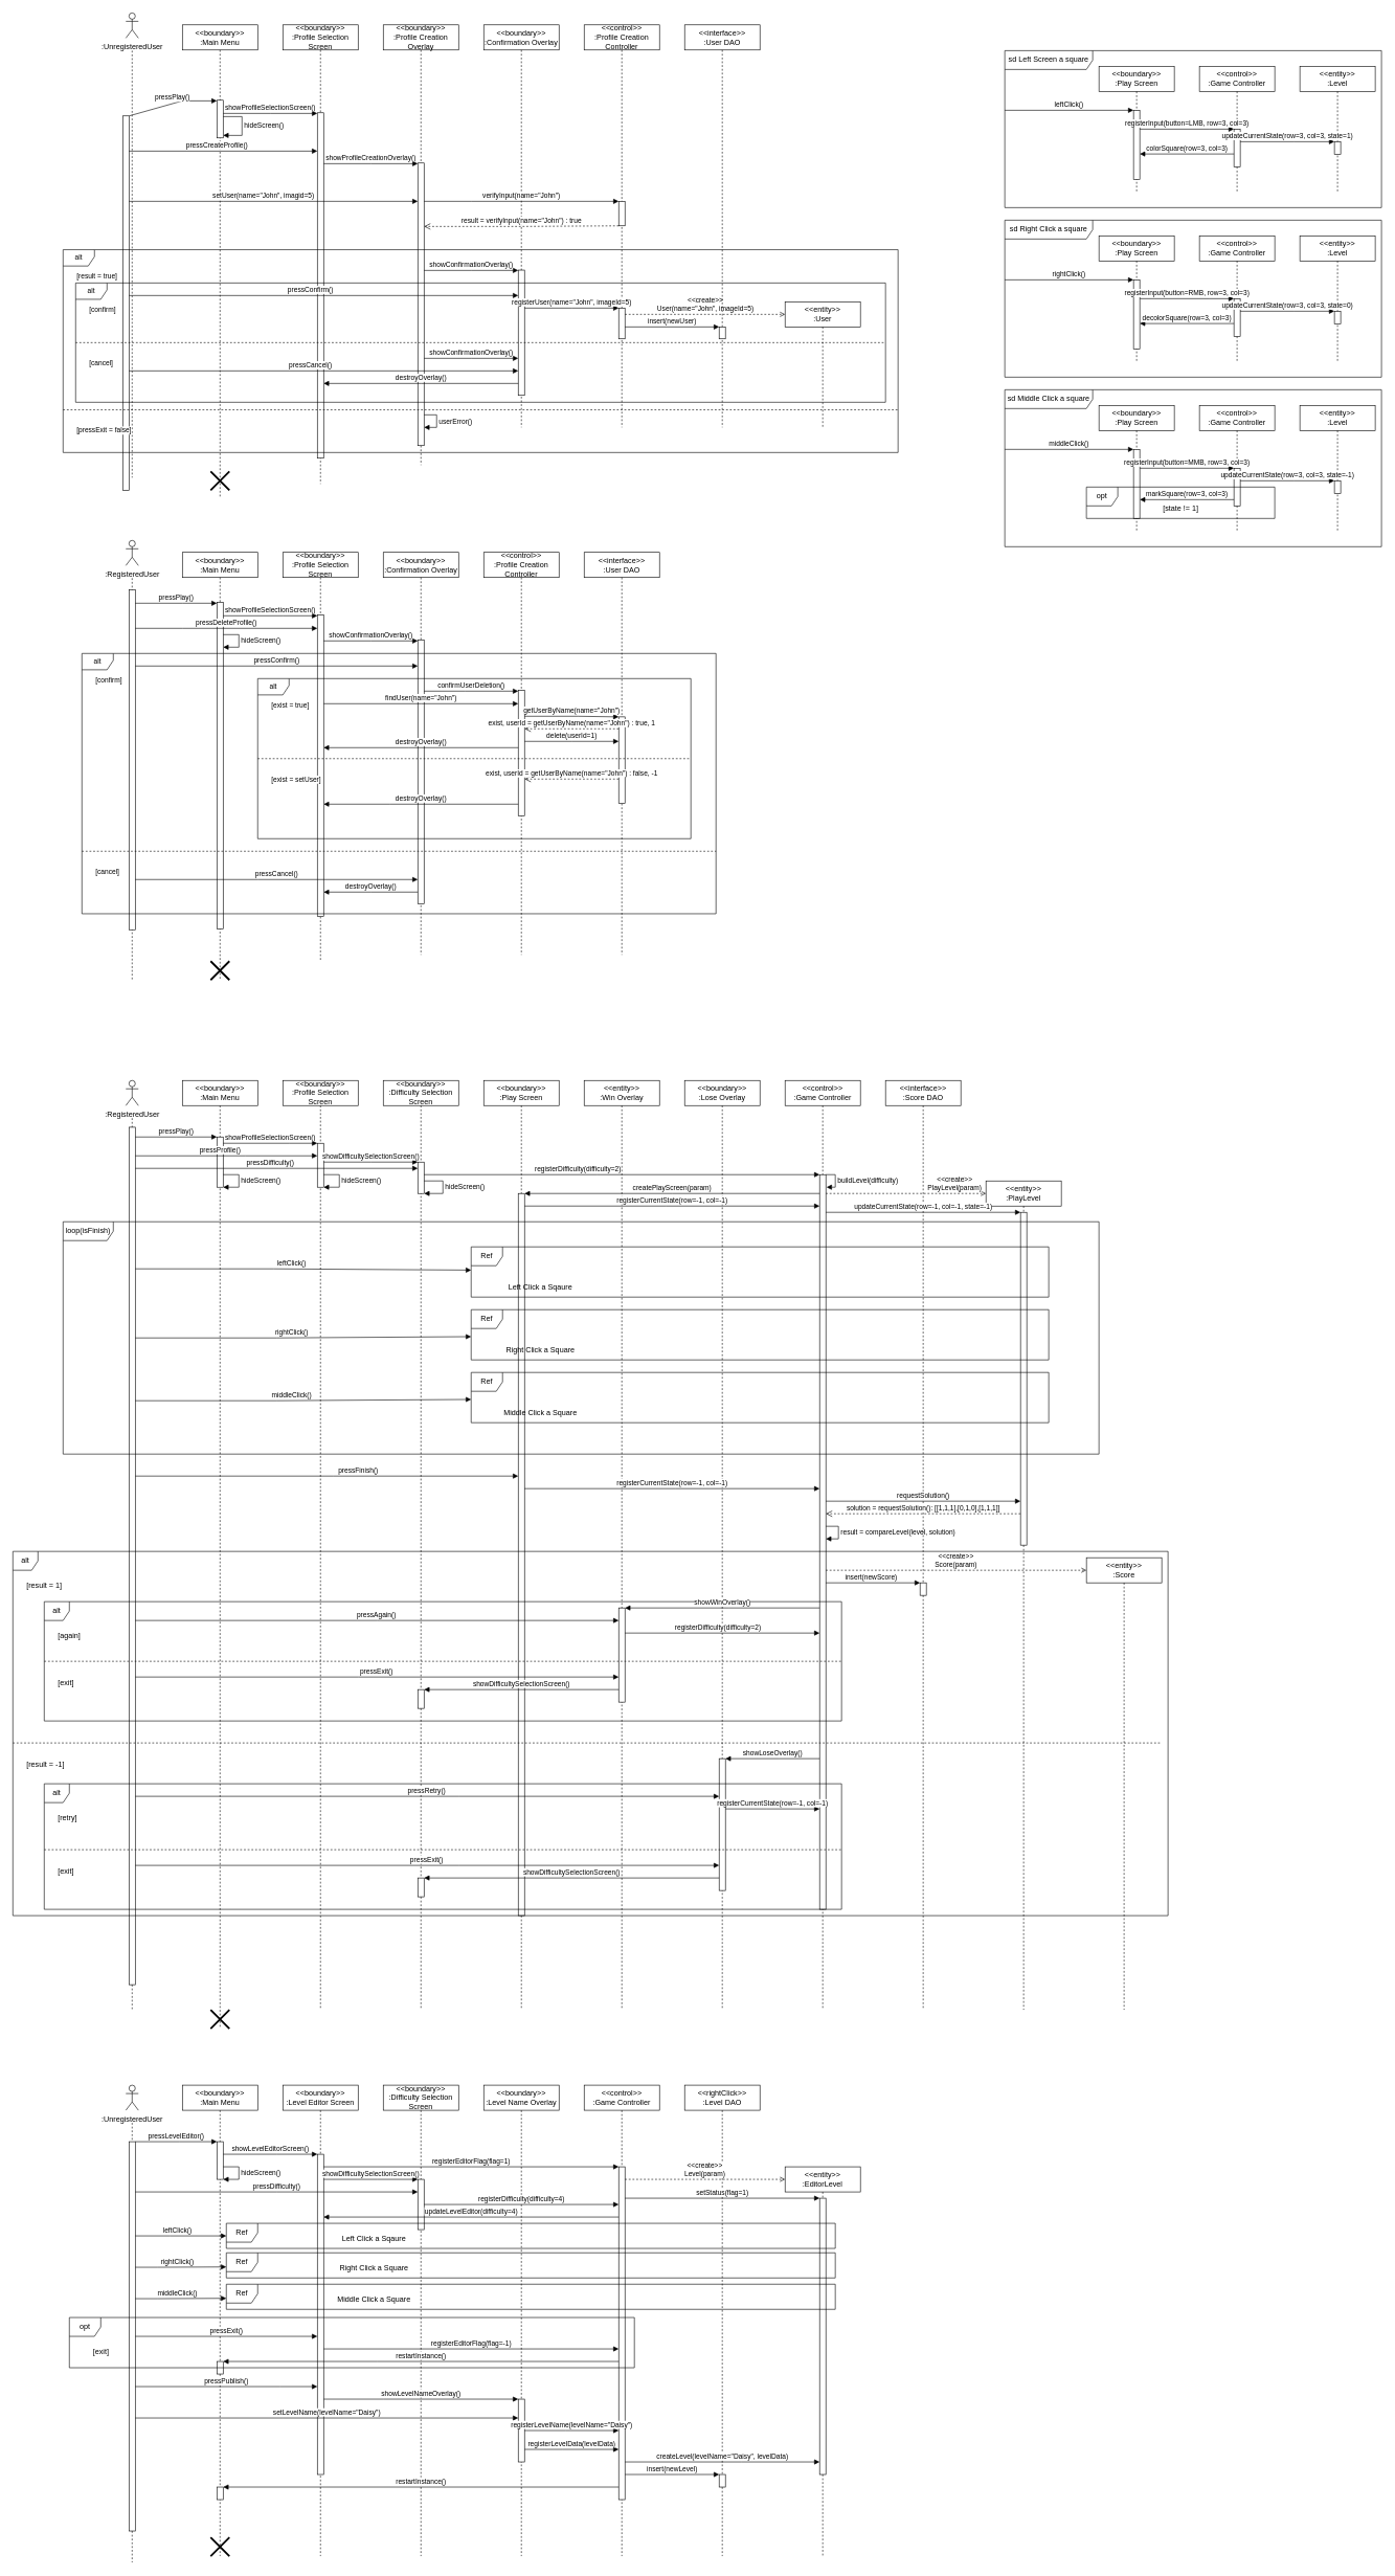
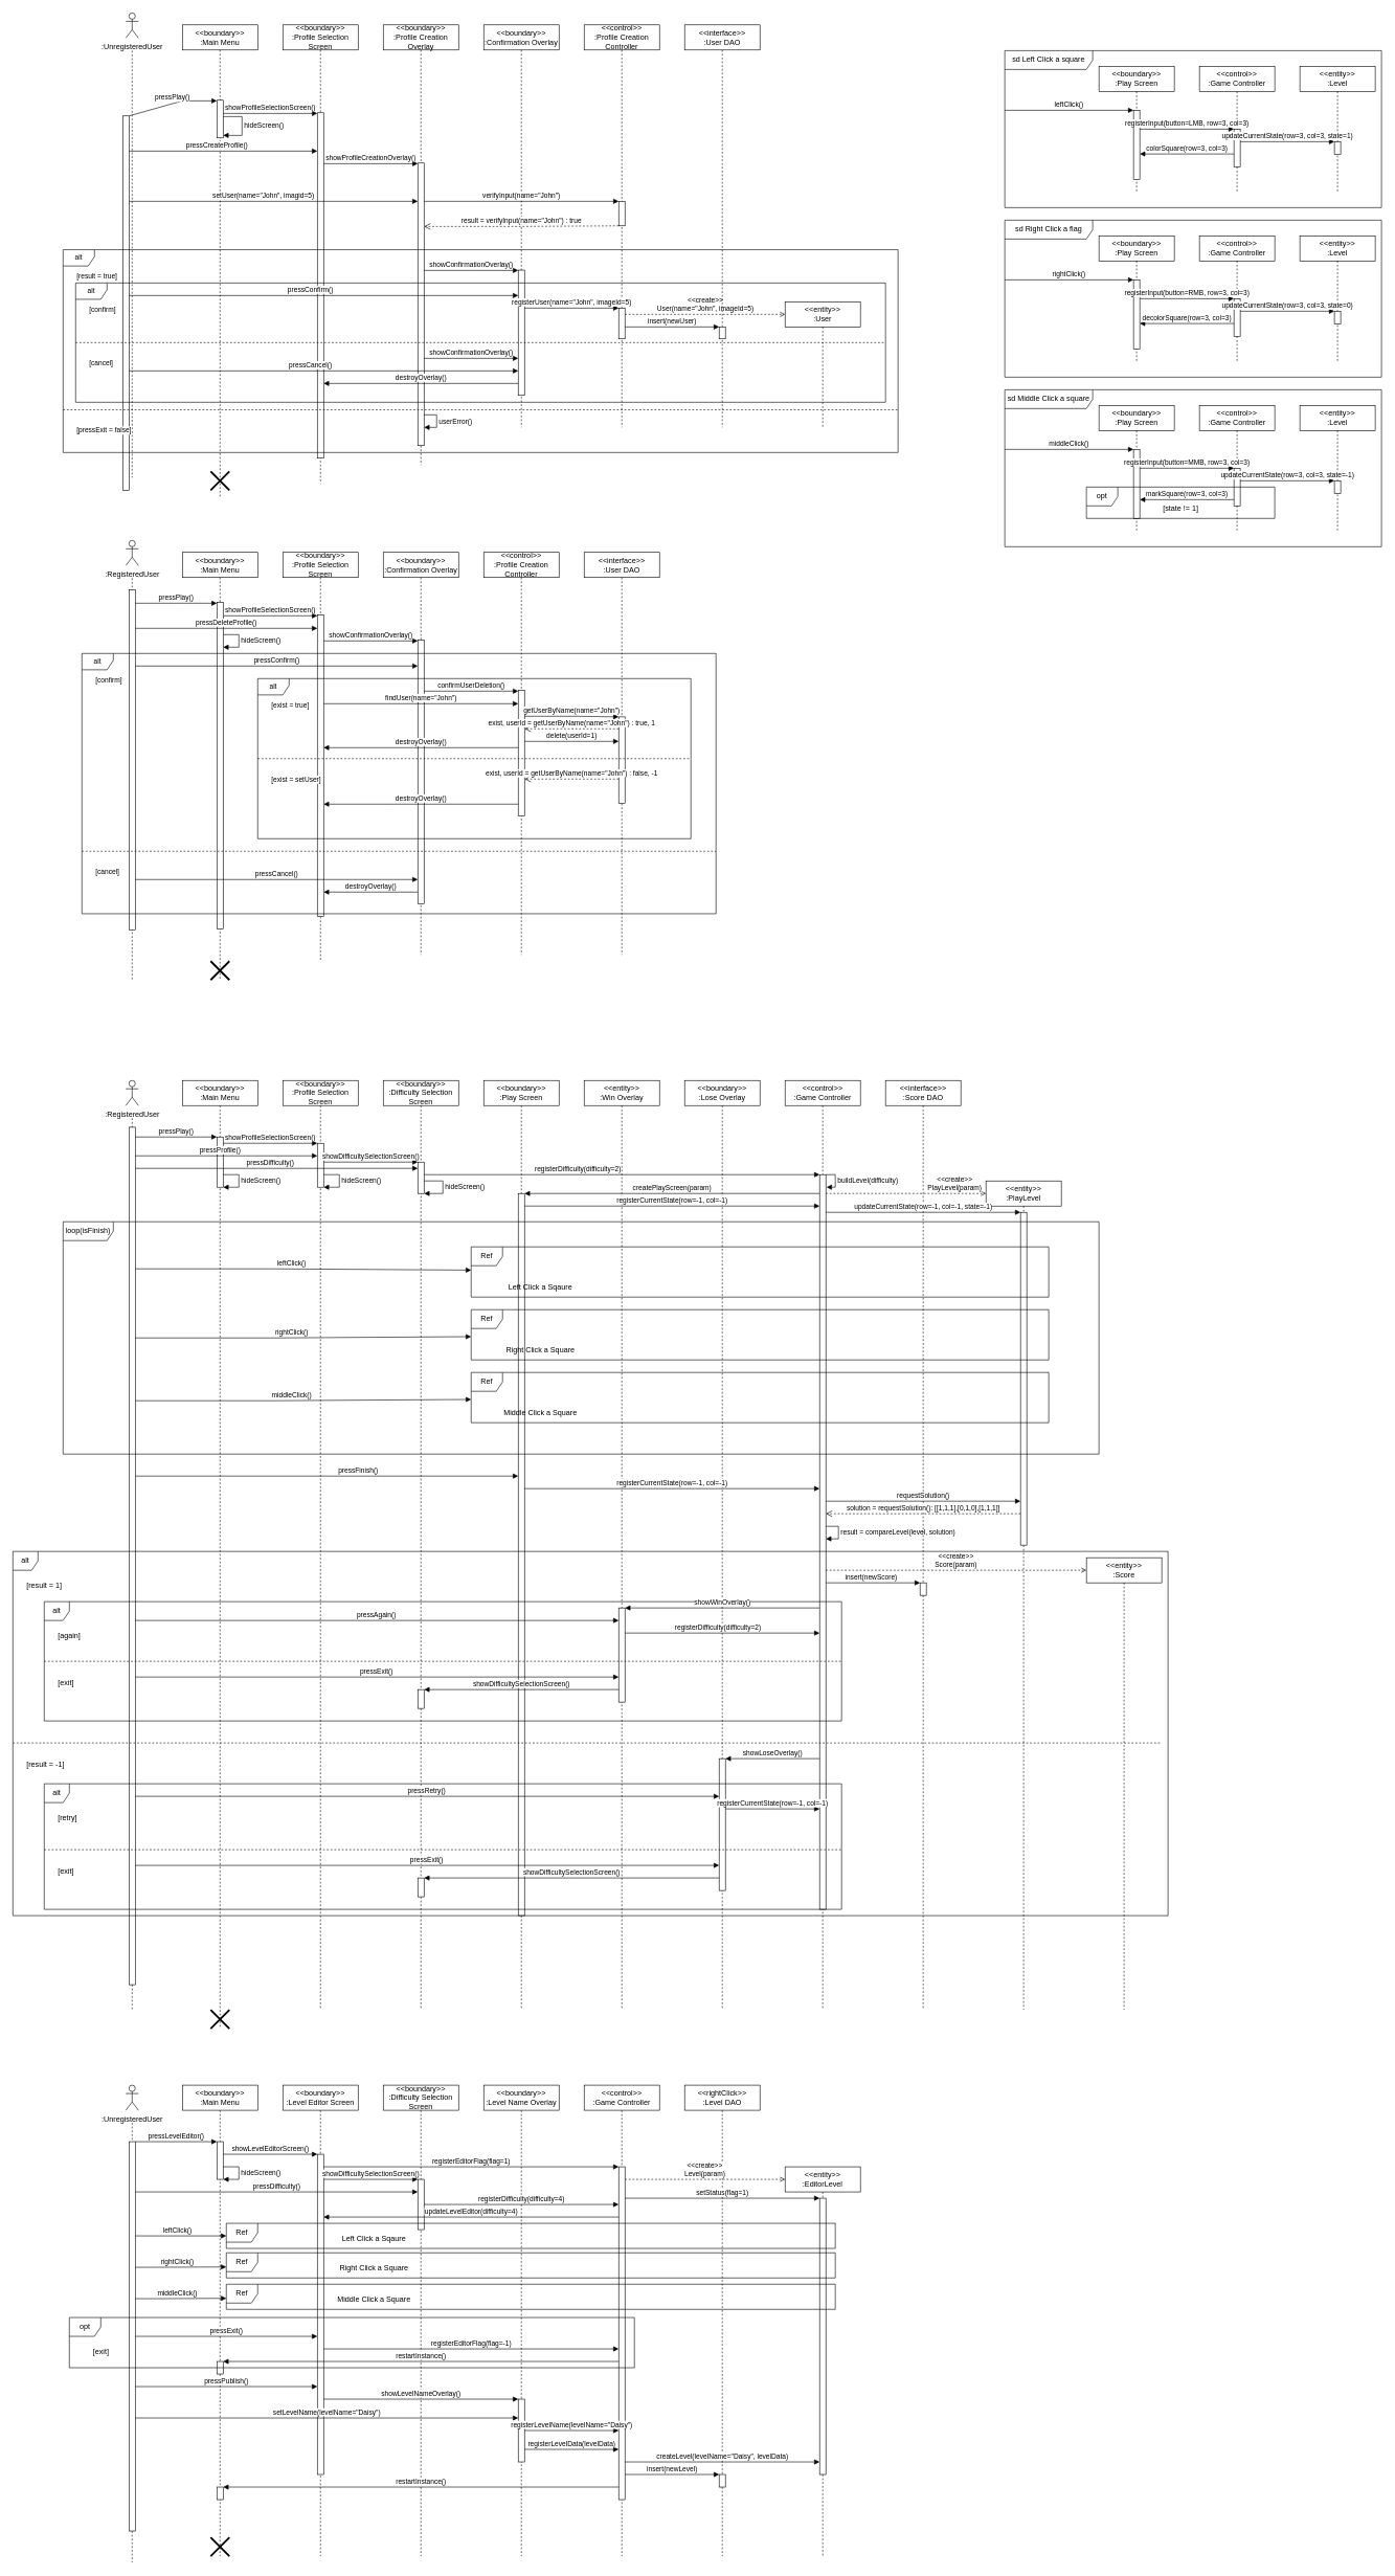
- <mxCell id="199" value="sd Left Screen a square" style="shape=umlFrame;whiteSpace=wrap;html=1;pointerEvents=0;recursiveResize=0;container=1;collapsible=0;width=140;height=30;" parent="1" vertex="1"><mxGeometry x="1600" y="80" width="600" height="250" as="geometry" /></mxCell>
+ <mxCell id="199" value="sd Left Click a square" style="shape=umlFrame;whiteSpace=wrap;html=1;pointerEvents=0;recursiveResize=0;container=1;collapsible=0;width=140;height=30;" parent="1" vertex="1"><mxGeometry x="1600" y="80" width="600" height="250" as="geometry" /></mxCell>
- <mxCell id="210" value="sd Right Click a square" style="shape=umlFrame;whiteSpace=wrap;html=1;pointerEvents=0;recursiveResize=0;container=1;collapsible=0;width=140;height=30;" parent="1" vertex="1"><mxGeometry x="1600" y="350" width="600" height="250" as="geometry" /></mxCell>
+ <mxCell id="210" value="sd Right Click a flag" style="shape=umlFrame;whiteSpace=wrap;html=1;pointerEvents=0;recursiveResize=0;container=1;collapsible=0;width=140;height=30;" parent="1" vertex="1"><mxGeometry x="1600" y="350" width="600" height="250" as="geometry" /></mxCell>
